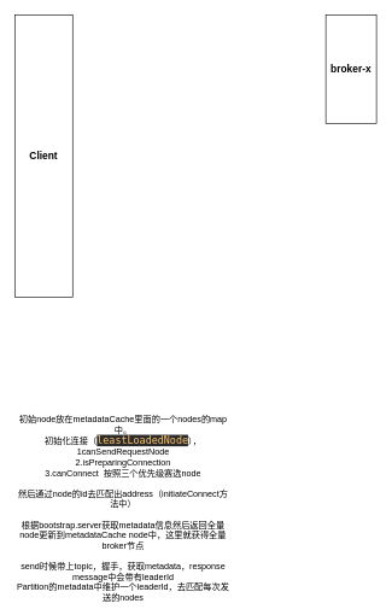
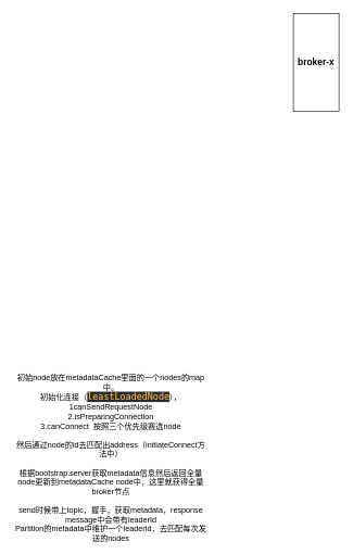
- <mxCell id="2" value="&lt;font style=&quot;font-size: 14px&quot;&gt;&lt;b&gt;Client&lt;/b&gt;&lt;/font&gt;" style="rounded=0;whiteSpace=wrap;html=1;" vertex="1" parent="1"><mxGeometry x="20" y="20" width="80" height="390" as="geometry" /></mxCell>
